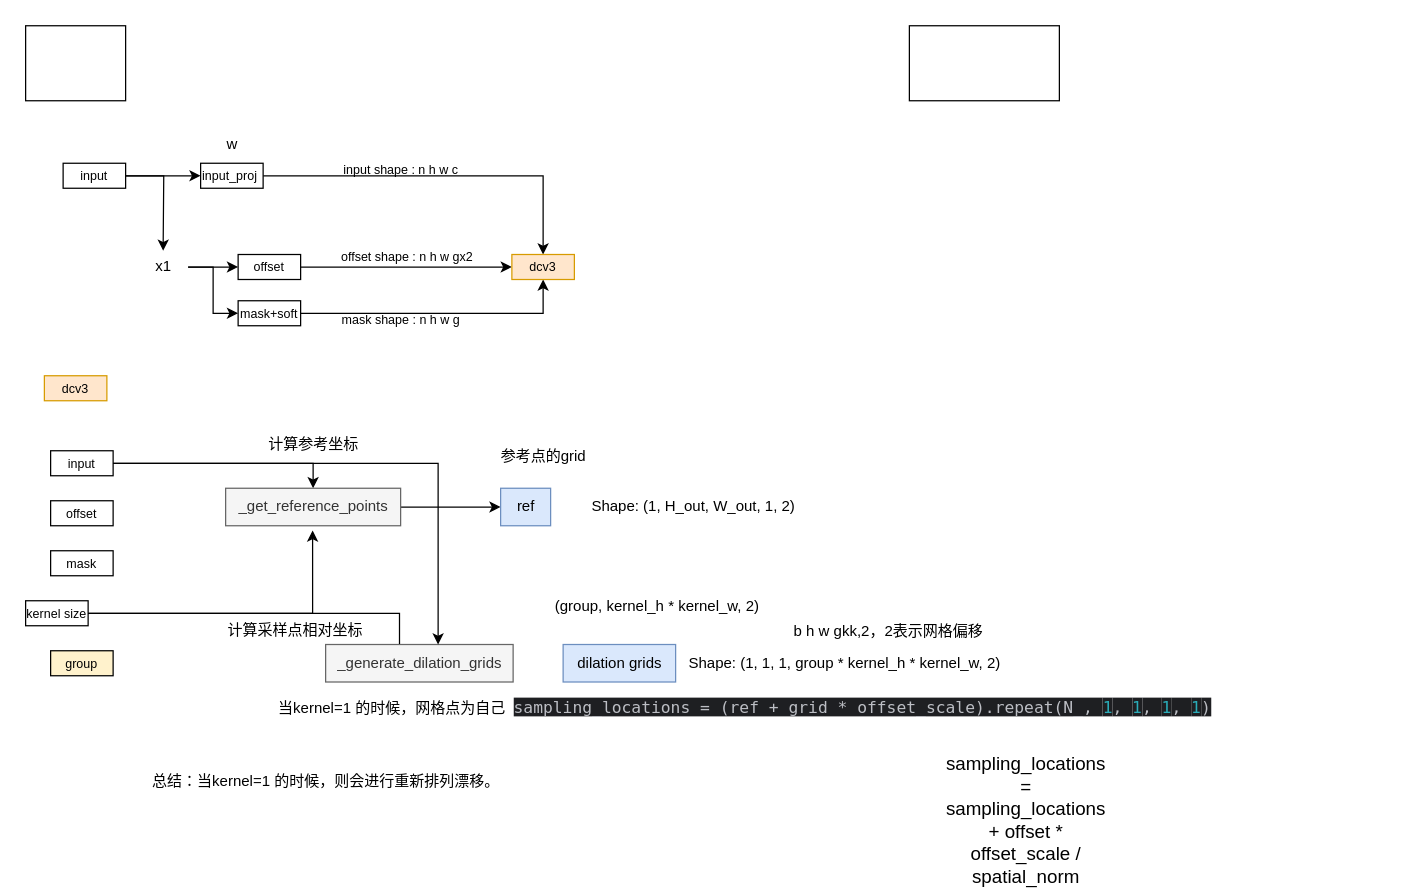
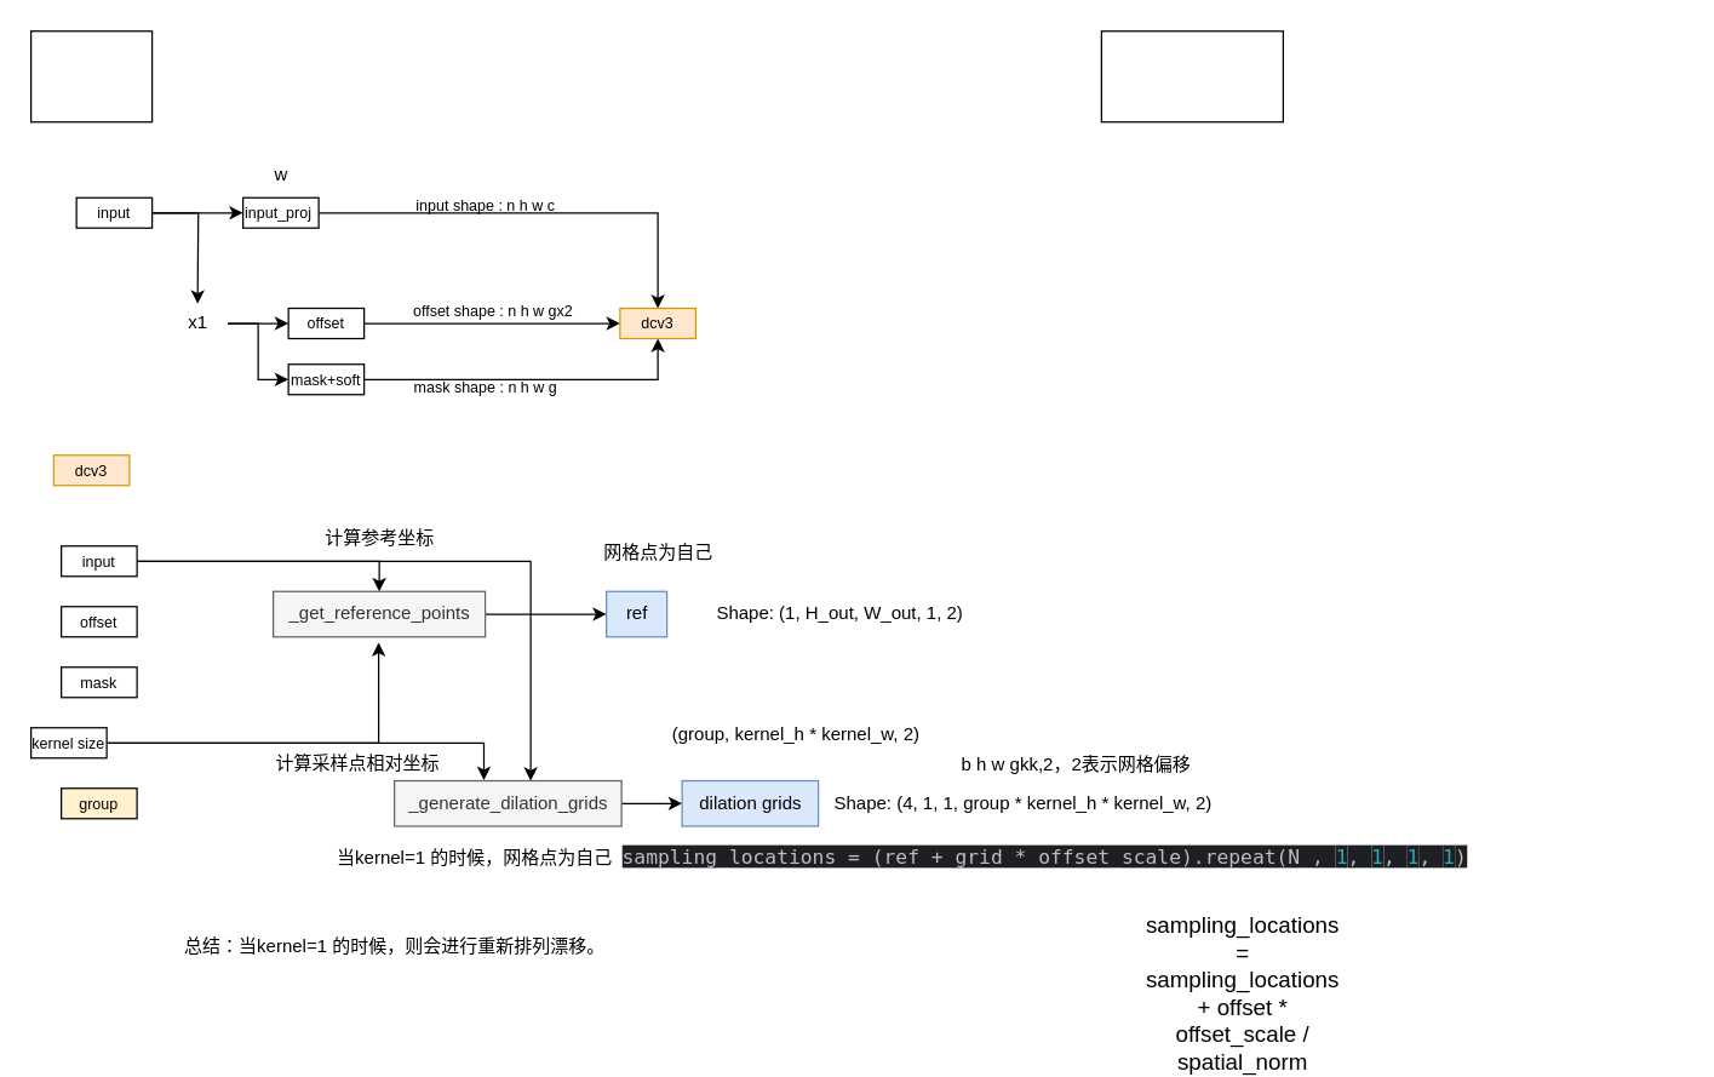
- <mxCell id="37" value="参考点的grid" style="text;html=1;align=center;verticalAlign=middle;resizable=0;points=[];autosize=1;strokeColor=none;fillColor=none;" vertex="1" parent="1"><mxGeometry x="389" y="350" width="90" height="30" as="geometry" /></mxCell>
+ <mxCell id="37" value="网格点为自己" style="text;html=1;align=center;verticalAlign=middle;resizable=0;points=[];autosize=1;strokeColor=none;fillColor=none;" vertex="1" parent="1"><mxGeometry x="389" y="350" width="90" height="30" as="geometry" /></mxCell>
- <mxCell id="36" style="edgeStyle=orthogonalEdgeStyle;rounded=0;orthogonalLoop=1;jettySize=auto;html=1;entryX=0.394;entryY=-0.012;entryDx=0;entryDy=0;entryPerimeter=0;endArrow=none;" edge="1" parent="1" source="26" target="34"><mxGeometry relative="1" as="geometry"><mxPoint x="319" y="510" as="targetPoint" /></mxGeometry></mxCell>
+ <mxCell id="36" style="edgeStyle=orthogonalEdgeStyle;rounded=0;orthogonalLoop=1;jettySize=auto;html=1;entryX=0.394;entryY=-0.012;entryDx=0;entryDy=0;entryPerimeter=0;" edge="1" parent="1" source="26" target="34"><mxGeometry relative="1" as="geometry"><mxPoint x="319" y="510" as="targetPoint" /></mxGeometry></mxCell>
+ <mxCell id="33" style="edgeStyle=orthogonalEdgeStyle;rounded=0;orthogonalLoop=1;jettySize=auto;html=1;" edge="1" parent="1" source="34" target="38"><mxGeometry relative="1" as="geometry" /></mxCell>
- <mxCell id="41" value="Shape: (1, 1, 1, group * kernel_h * kernel_w, 2)" style="text;html=1;align=center;verticalAlign=middle;resizable=0;points=[];autosize=1;strokeColor=none;fillColor=none;" vertex="1" parent="1"><mxGeometry x="540" y="515" width="270" height="30" as="geometry" /></mxCell>
+ <mxCell id="41" value="Shape: (4, 1, 1, group * kernel_h * kernel_w, 2)" style="text;html=1;align=center;verticalAlign=middle;resizable=0;points=[];autosize=1;strokeColor=none;fillColor=none;" vertex="1" parent="1"><mxGeometry x="540" y="515" width="270" height="30" as="geometry" /></mxCell>
